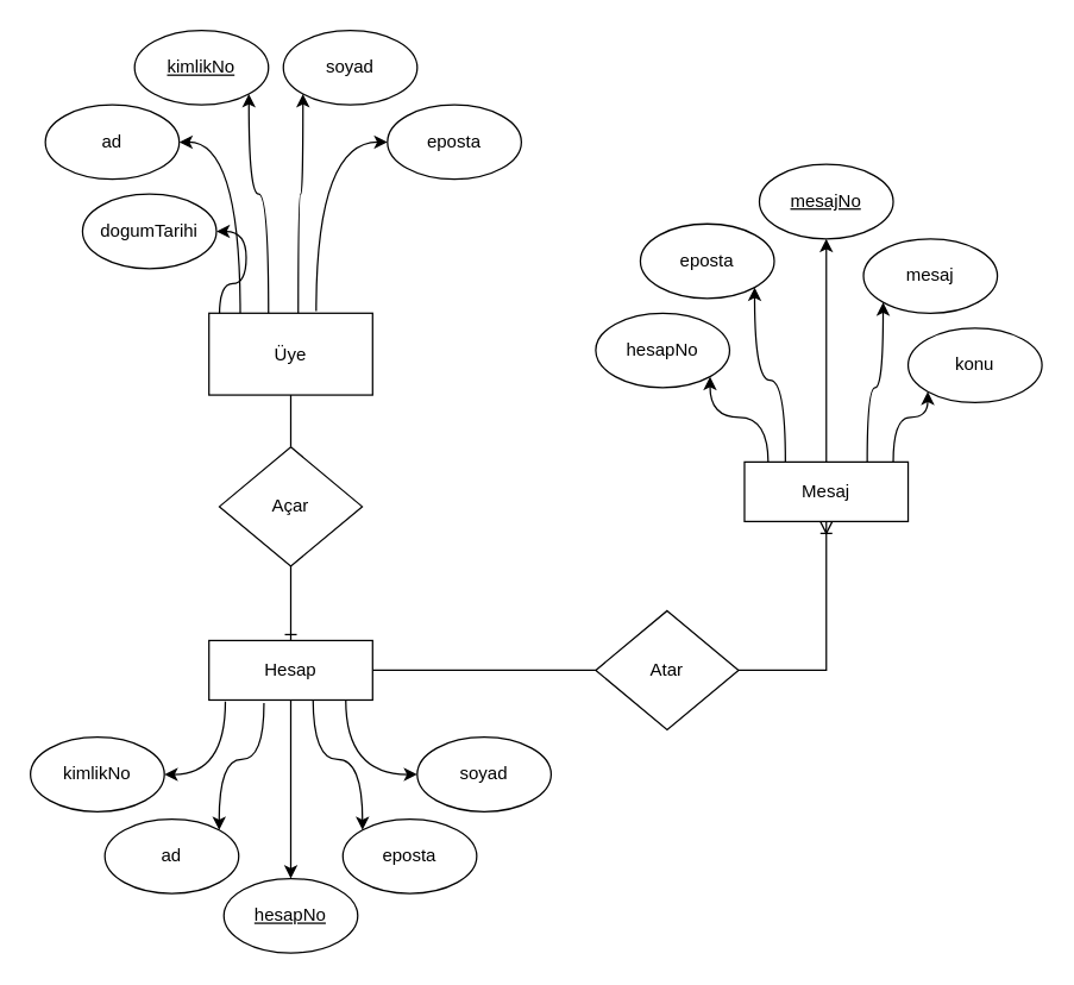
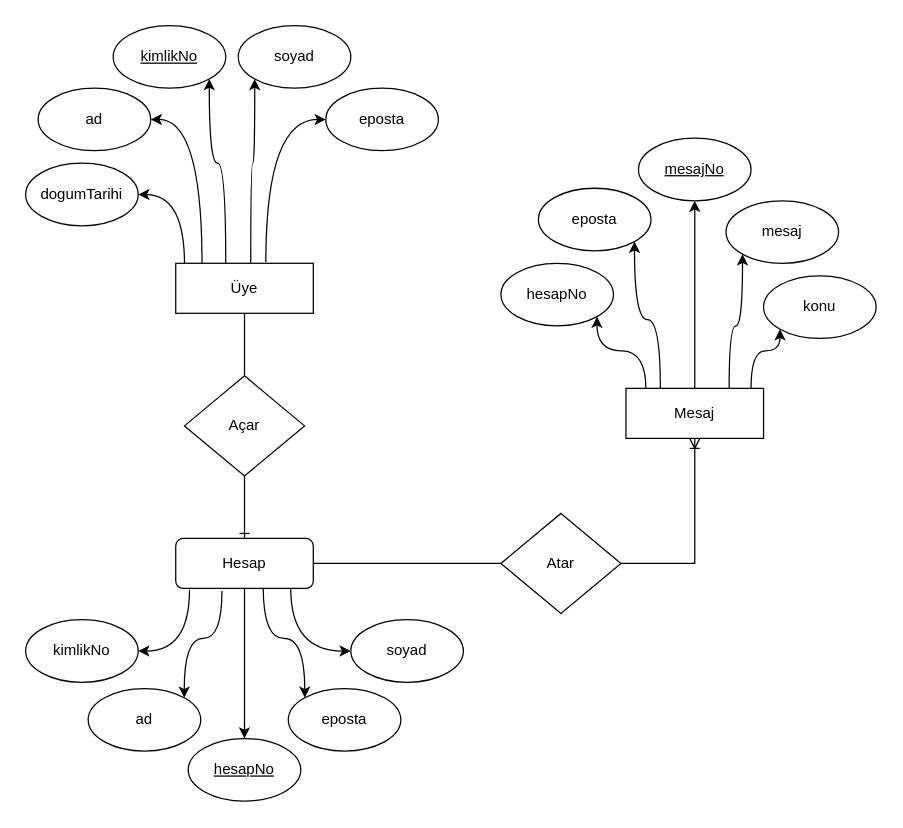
- <mxCell id="13" value="dogumTarihi" style="ellipse;whiteSpace=wrap;html=1;" vertex="1" parent="1"><mxGeometry x="55" y="130" width="90" height="50" as="geometry" /></mxCell>
+ <mxCell id="13" value="dogumTarihi" style="ellipse;whiteSpace=wrap;html=1;" vertex="1" parent="1"><mxGeometry x="20" y="130" width="90" height="50" as="geometry" /></mxCell>
- <mxCell id="8" value="Üye" style="rounded=0;whiteSpace=wrap;html=1;" vertex="1" parent="1"><mxGeometry x="140" y="210" width="110" height="55" as="geometry" /></mxCell>
+ <mxCell id="8" value="Üye" style="rounded=0;whiteSpace=wrap;html=1;" vertex="1" parent="1"><mxGeometry x="140" y="210" width="110" height="40" as="geometry" /></mxCell>
- <mxCell id="22" value="Hesap" style="rounded=0;whiteSpace=wrap;html=1;" vertex="1" parent="1"><mxGeometry x="140" y="430" width="110" height="40" as="geometry" /></mxCell>
+ <mxCell id="22" value="Hesap" style="whiteSpace=wrap;html=1;rounded=1;" vertex="1" parent="1"><mxGeometry x="140" y="430" width="110" height="40" as="geometry" /></mxCell>
